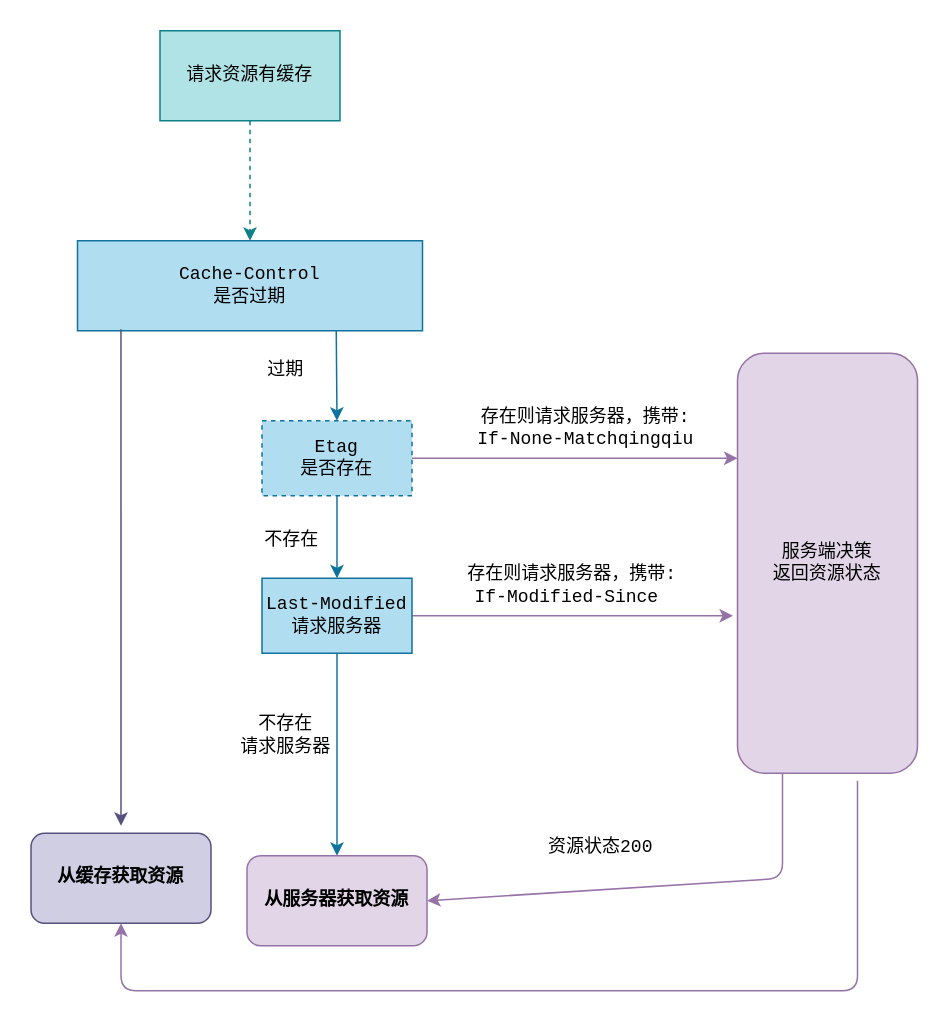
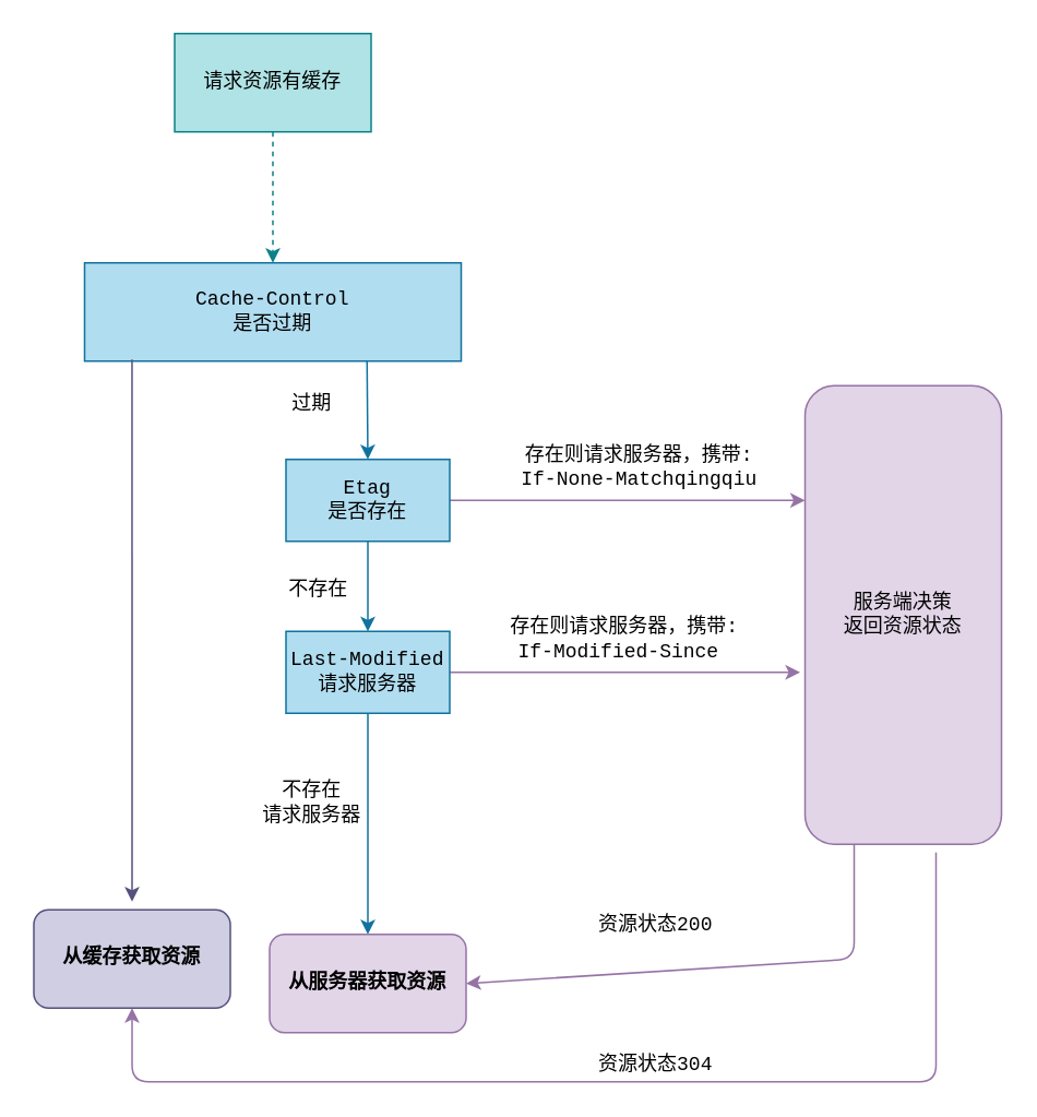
- <mxCell id="8" value="Etag&lt;br&gt;是否存在" style="rounded=0;whiteSpace=wrap;html=1;strokeColor=#10739e;fontFamily=Courier New;fontSize=12;fillColor=#b1ddf0;dashed=1;" vertex="1" parent="1"><mxGeometry x="174" y="280" width="100" height="50" as="geometry" /></mxCell>
+ <mxCell id="8" value="Etag&lt;br&gt;是否存在" style="rounded=0;whiteSpace=wrap;html=1;strokeColor=#10739e;fontFamily=Courier New;fontSize=12;fillColor=#b1ddf0;" vertex="1" parent="1"><mxGeometry x="174" y="280" width="100" height="50" as="geometry" /></mxCell>
+ <mxCell id="24" value="资源状态304" style="text;html=1;strokeColor=none;fillColor=none;align=center;verticalAlign=middle;whiteSpace=wrap;rounded=0;fontFamily=Courier New;fontSize=12;fontColor=#000000;" vertex="1" parent="1"><mxGeometry x="355" y="640" width="90" height="20" as="geometry" /></mxCell>
